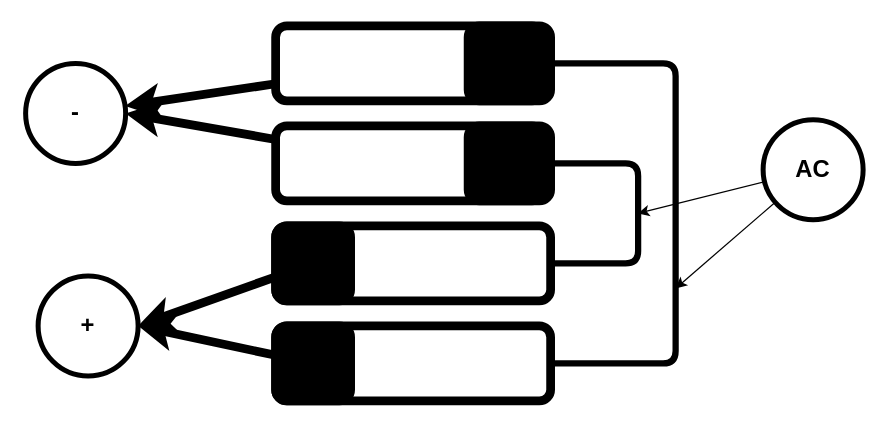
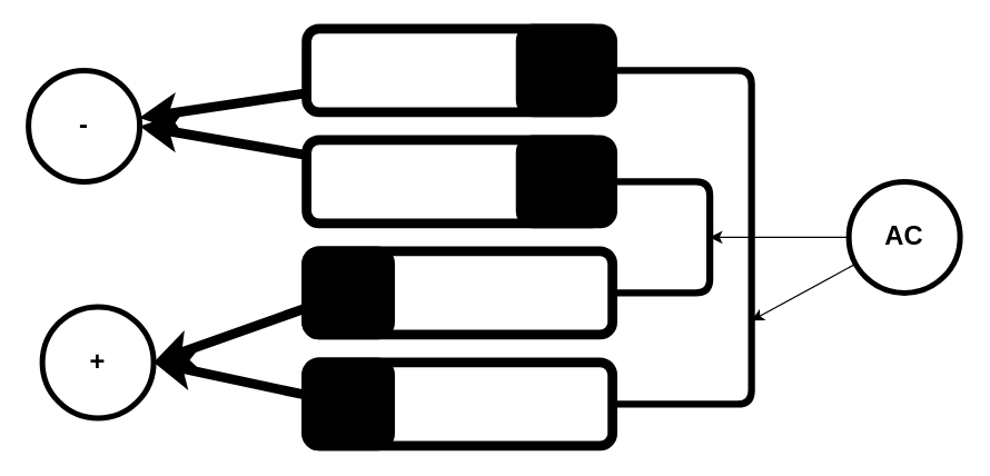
- <mxCell id="16" value="AC" style="ellipse;whiteSpace=wrap;html=1;aspect=fixed;strokeWidth=4;fontStyle=1;fontSize=19;" vertex="1" parent="1"><mxGeometry x="610" y="95" width="80" height="80" as="geometry" /></mxCell>
+ <mxCell id="16" value="AC" style="ellipse;whiteSpace=wrap;html=1;aspect=fixed;strokeWidth=4;fontStyle=1;fontSize=19;" vertex="1" parent="1"><mxGeometry x="610" y="130" width="80" height="80" as="geometry" /></mxCell>
